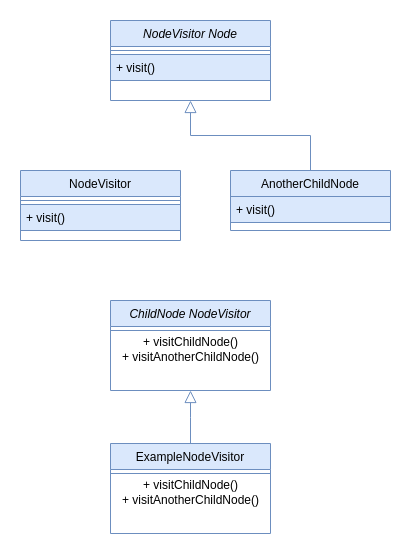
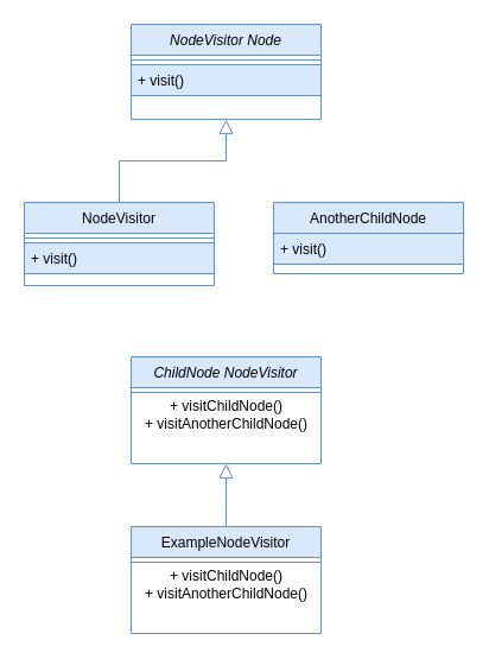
+ <mxCell id="8" value="" style="endArrow=block;endSize=10;endFill=0;shadow=0;strokeWidth=1;rounded=0;edgeStyle=elbowEdgeStyle;elbow=vertical;fillColor=#dae8fc;strokeColor=#6c8ebf;" edge="1" parent="1" source="5" target="2"><mxGeometry width="160" relative="1" as="geometry"><mxPoint x="90" y="103" as="sourcePoint" /><mxPoint x="90" y="103" as="targetPoint" /></mxGeometry></mxCell>
- <mxCell id="11" value="" style="endArrow=block;endSize=10;endFill=0;shadow=0;strokeWidth=1;rounded=0;edgeStyle=elbowEdgeStyle;elbow=vertical;fillColor=#dae8fc;strokeColor=#6c8ebf;" edge="1" parent="1" source="9" target="2"><mxGeometry width="160" relative="1" as="geometry"><mxPoint x="100" y="273" as="sourcePoint" /><mxPoint x="200" y="171" as="targetPoint" /></mxGeometry></mxCell>
